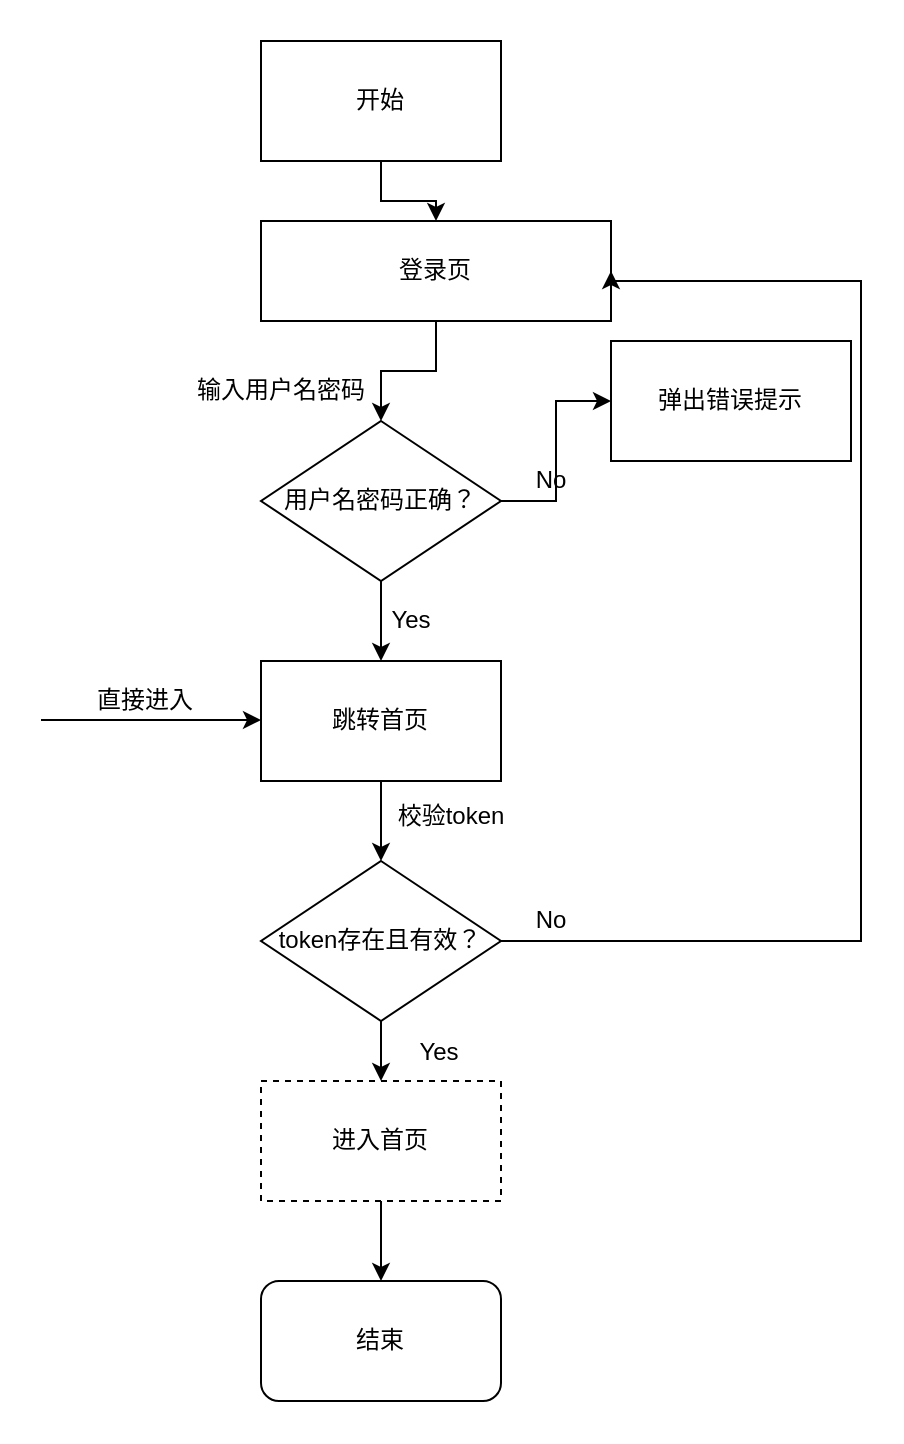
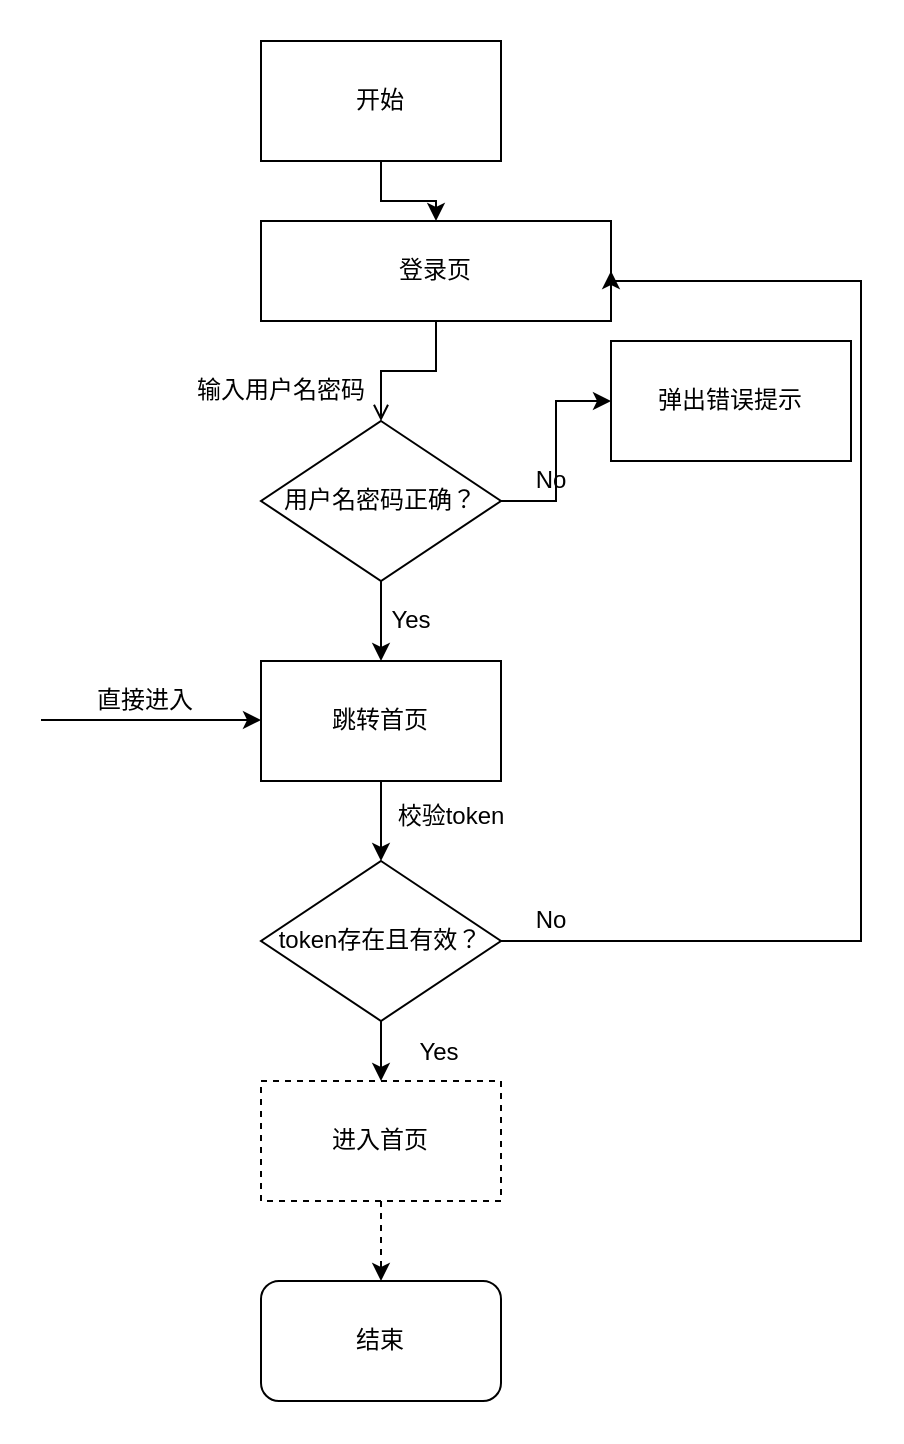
- <mxCell id="4" value="" style="edgeStyle=orthogonalEdgeStyle;rounded=0;orthogonalLoop=1;jettySize=auto;html=1;" edge="1" parent="1" source="5" target="8"><mxGeometry relative="1" as="geometry" /></mxCell>
+ <mxCell id="4" value="" style="edgeStyle=orthogonalEdgeStyle;rounded=0;orthogonalLoop=1;jettySize=auto;html=1;endArrow=open;" edge="1" parent="1" source="5" target="8"><mxGeometry relative="1" as="geometry" /></mxCell>
- <mxCell id="19" value="" style="edgeStyle=orthogonalEdgeStyle;rounded=0;orthogonalLoop=1;jettySize=auto;html=1;" edge="1" parent="1" source="20" target="25"><mxGeometry relative="1" as="geometry" /></mxCell>
+ <mxCell id="19" value="" style="edgeStyle=orthogonalEdgeStyle;rounded=0;orthogonalLoop=1;jettySize=auto;html=1;dashed=1;" edge="1" parent="1" source="20" target="25"><mxGeometry relative="1" as="geometry" /></mxCell>
